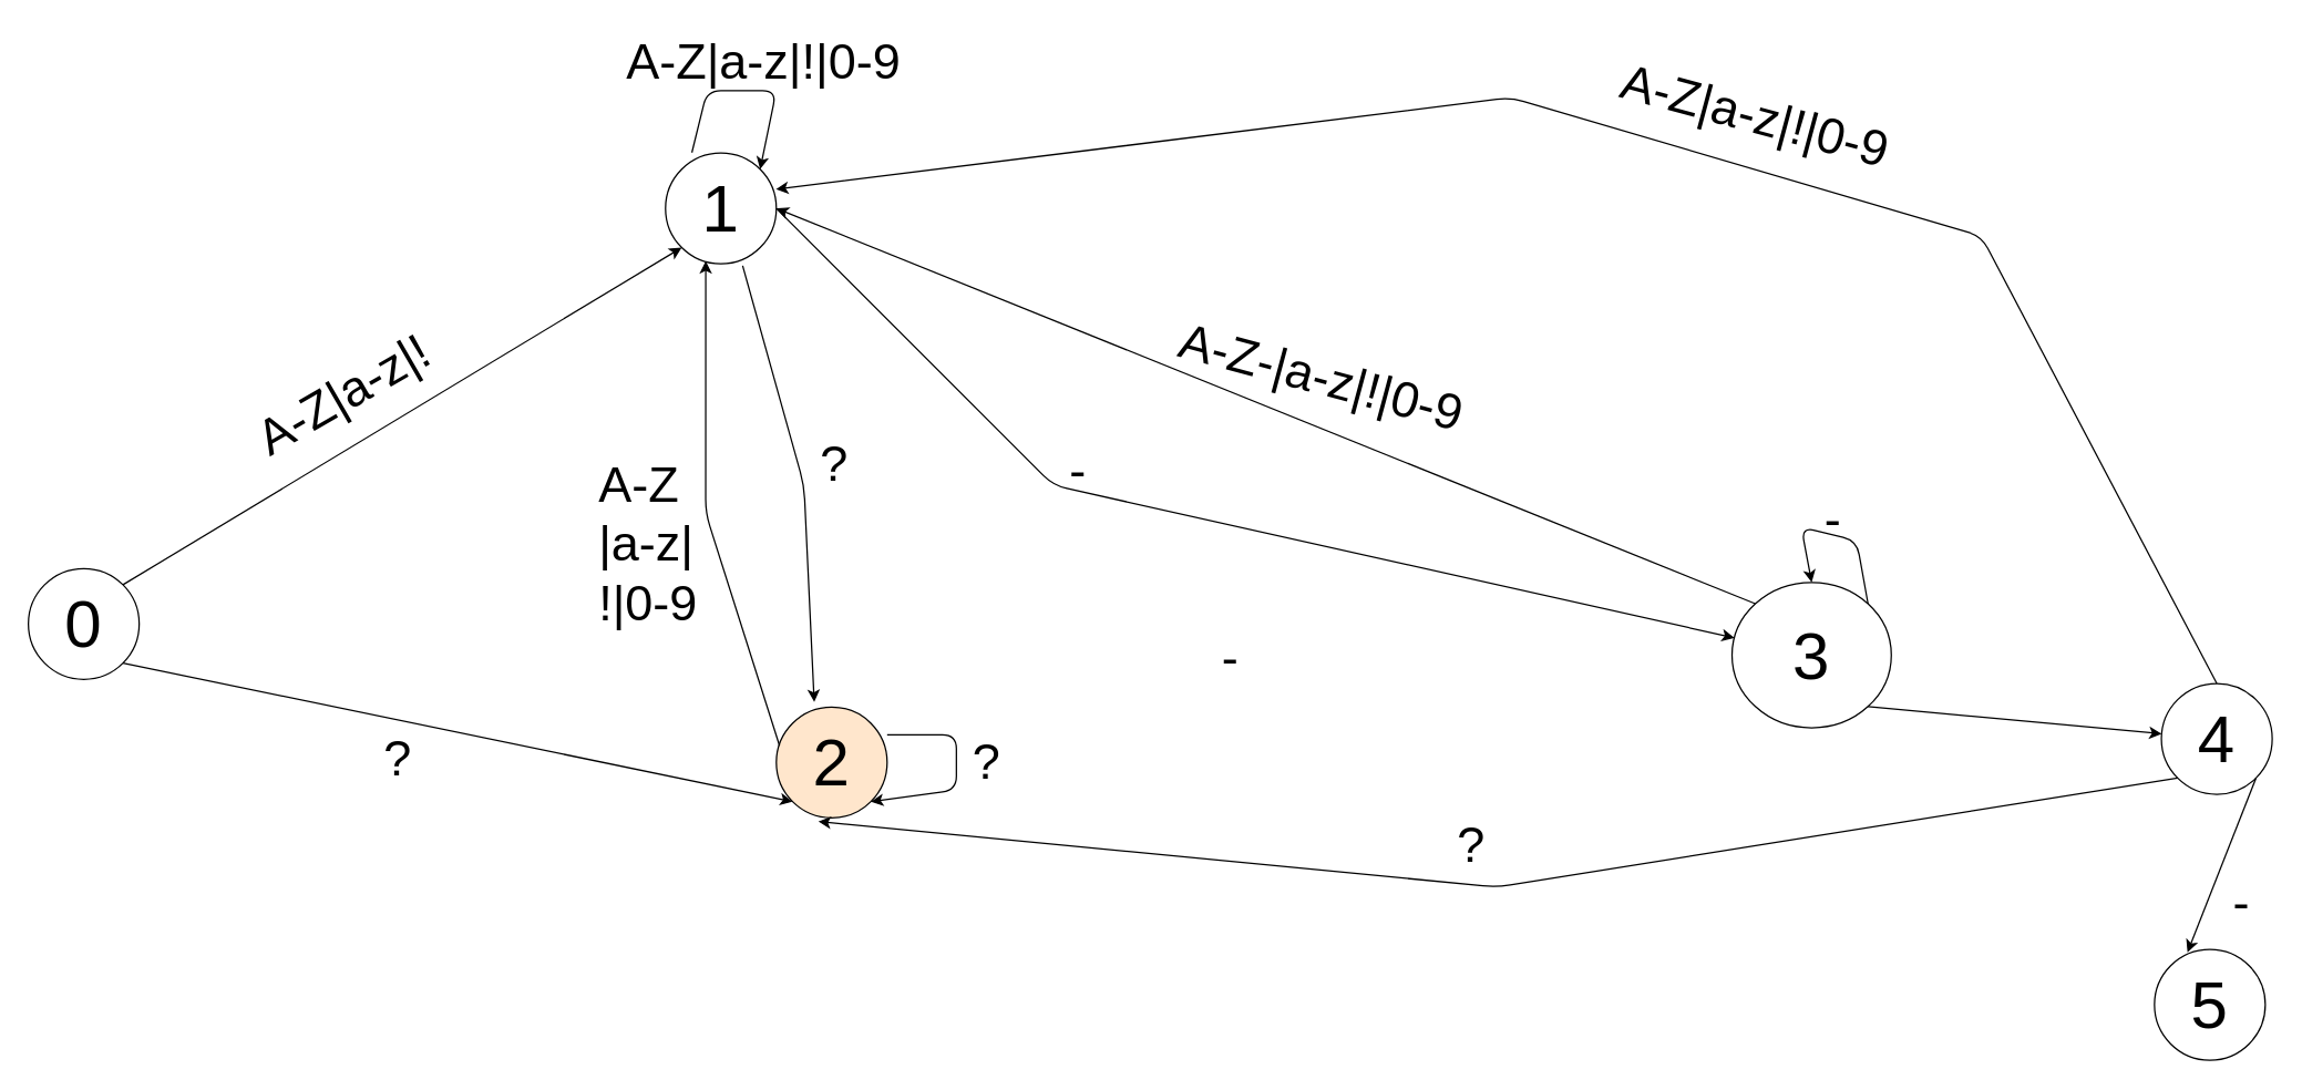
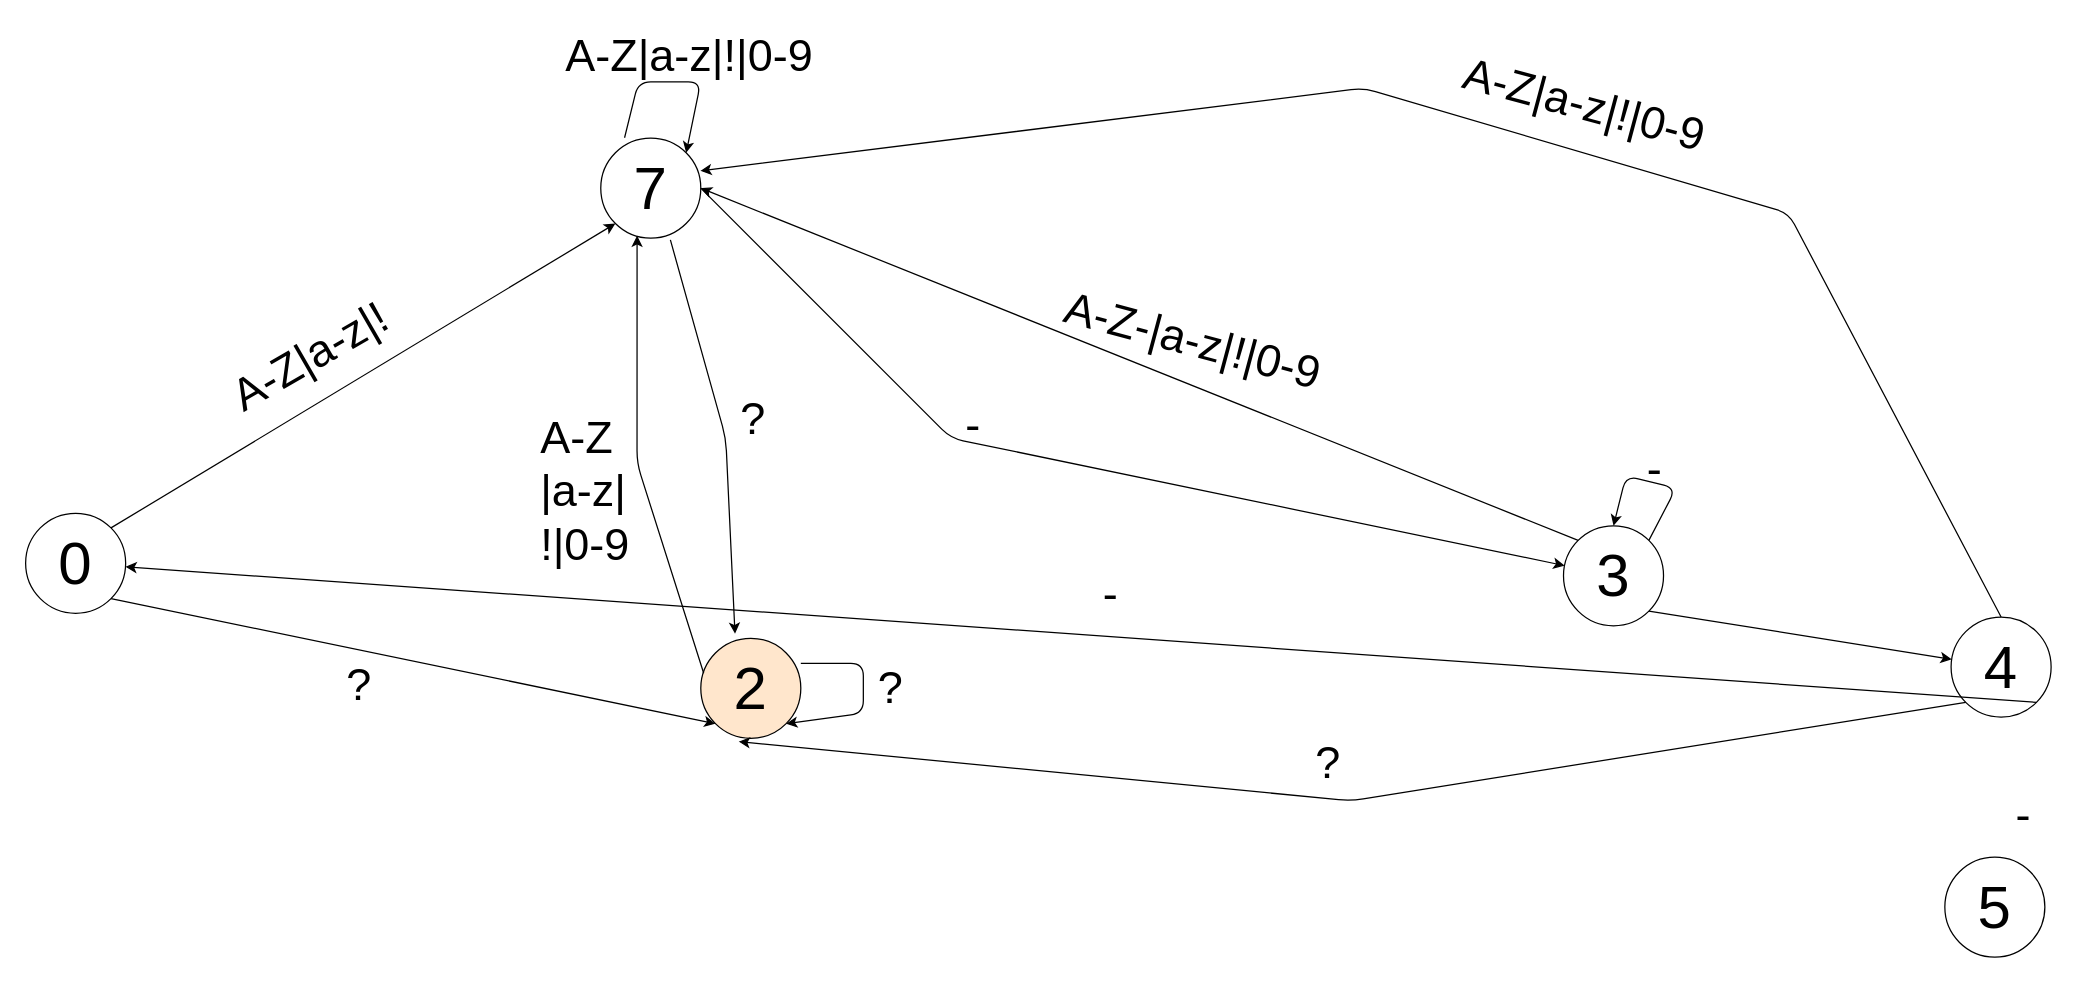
- <mxCell id="4" value="&lt;font style=&quot;font-size: 48px&quot;&gt;1&lt;/font&gt;" style="ellipse;whiteSpace=wrap;html=1;aspect=fixed;" vertex="1" parent="1"><mxGeometry x="480" y="110" width="80" height="80" as="geometry" /></mxCell>
+ <mxCell id="4" value="&lt;font style=&quot;font-size: 48px&quot;&gt;7&lt;/font&gt;" style="ellipse;whiteSpace=wrap;html=1;aspect=fixed;" vertex="1" parent="1"><mxGeometry x="480" y="110" width="80" height="80" as="geometry" /></mxCell>
- <mxCell id="6" value="&lt;font style=&quot;font-size: 48px&quot;&gt;3&lt;/font&gt;" style="ellipse;whiteSpace=wrap;html=1;aspect=fixed;" vertex="1" parent="1"><mxGeometry x="1250" y="420" width="115" height="105" as="geometry" /></mxCell>
+ <mxCell id="6" value="&lt;font style=&quot;font-size: 48px&quot;&gt;3&lt;/font&gt;" style="ellipse;whiteSpace=wrap;html=1;aspect=fixed;" vertex="1" parent="1"><mxGeometry x="1250" y="420" width="80" height="80" as="geometry" /></mxCell>
- <mxCell id="30" value="" style="endArrow=classic;html=1;exitX=1;exitY=1;exitDx=0;exitDy=0;entryX=0.298;entryY=0.026;entryDx=0;entryDy=0;entryPerimeter=0;" edge="1" parent="1" source="7" target="8"><mxGeometry width="50" height="50" relative="1" as="geometry"><mxPoint x="1740" y="625" as="sourcePoint" /><mxPoint x="1790" y="575" as="targetPoint" /></mxGeometry></mxCell>
+ <mxCell id="30" value="" style="endArrow=classic;html=1;exitX=1;exitY=1;exitDx=0;exitDy=0;" edge="1" parent="1" source="7" target="3"><mxGeometry width="50" height="50" relative="1" as="geometry"><mxPoint x="1740" y="625" as="sourcePoint" /><mxPoint x="1790" y="575" as="targetPoint" /></mxGeometry></mxCell>
